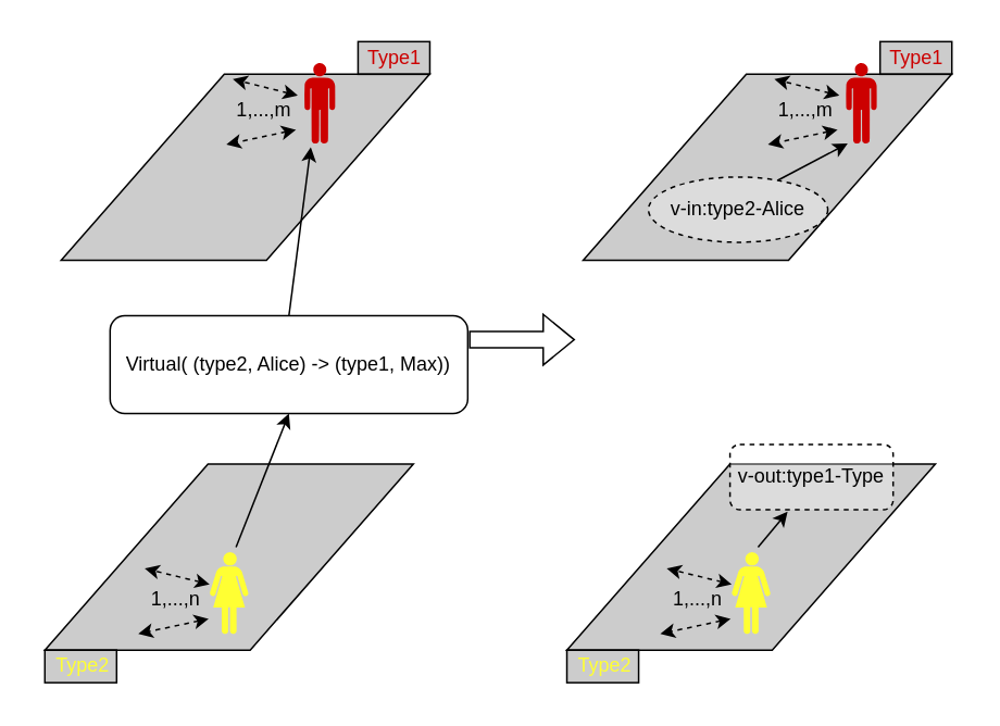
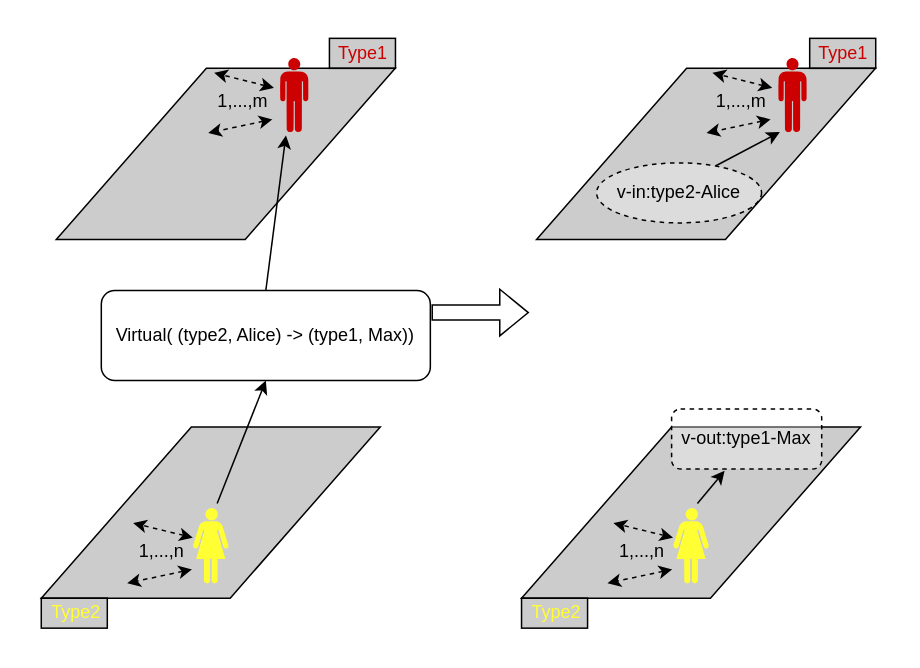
- <mxCell id="36" value="v-out:type1-Type" style="rounded=1;whiteSpace=wrap;html=1;dashed=1;fillOpacity=30;" parent="1" vertex="1"><mxGeometry x="447" y="272" width="100" height="40" as="geometry" /></mxCell>
+ <mxCell id="36" value="v-out:type1-Max" style="rounded=1;whiteSpace=wrap;html=1;dashed=1;fillOpacity=30;" parent="1" vertex="1"><mxGeometry x="447" y="272" width="100" height="40" as="geometry" /></mxCell>
